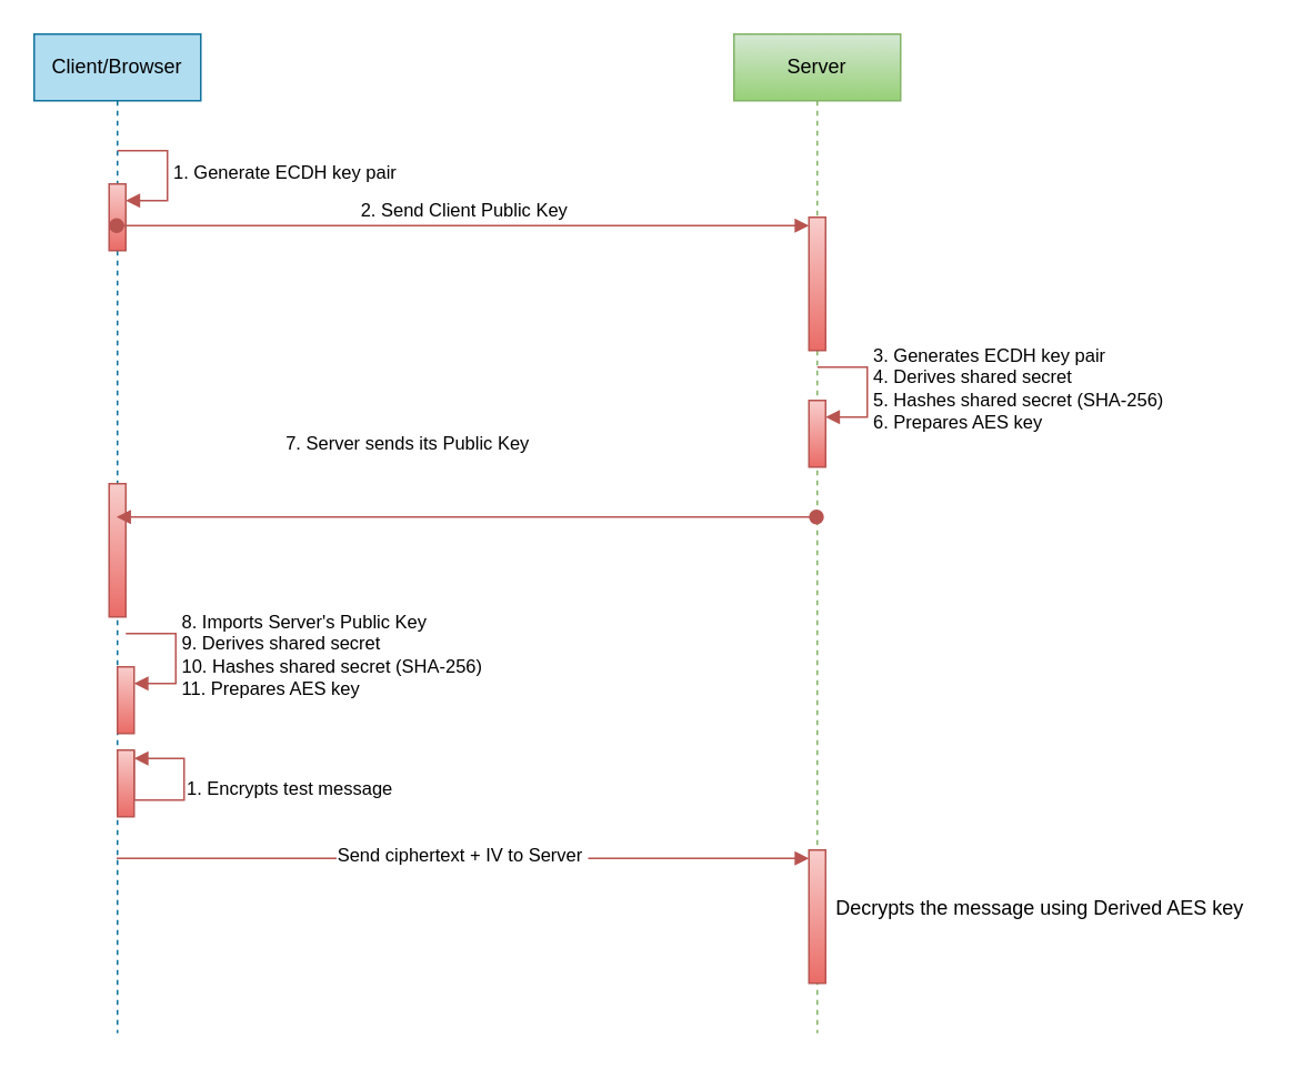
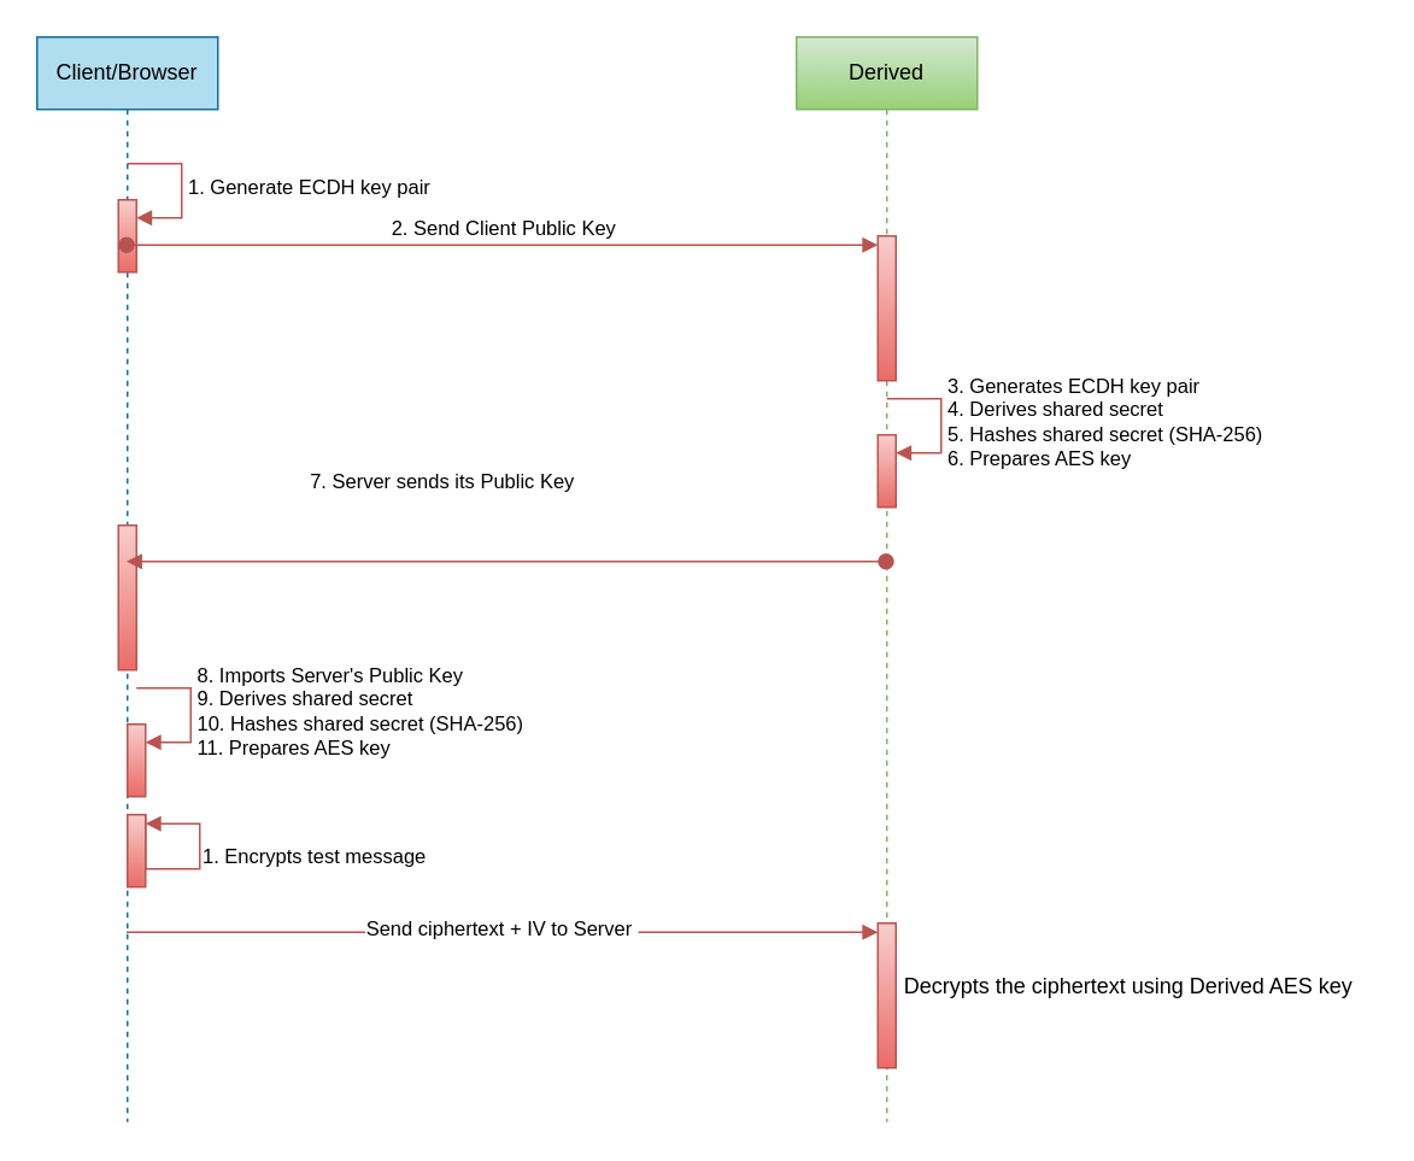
- <mxCell id="10" value="Server" style="shape=umlLifeline;perimeter=lifelinePerimeter;whiteSpace=wrap;html=1;container=1;dropTarget=0;collapsible=0;recursiveResize=0;outlineConnect=0;portConstraint=eastwest;newEdgeStyle={&quot;curved&quot;:0,&quot;rounded&quot;:0};fillColor=#d5e8d4;gradientColor=#97d077;strokeColor=#82b366;" vertex="1" parent="1"><mxGeometry x="440" y="20" width="100" height="600" as="geometry" /></mxCell>
+ <mxCell id="10" value="Derived" style="shape=umlLifeline;perimeter=lifelinePerimeter;whiteSpace=wrap;html=1;container=1;dropTarget=0;collapsible=0;recursiveResize=0;outlineConnect=0;portConstraint=eastwest;newEdgeStyle={&quot;curved&quot;:0,&quot;rounded&quot;:0};fillColor=#d5e8d4;gradientColor=#97d077;strokeColor=#82b366;" vertex="1" parent="1"><mxGeometry x="440" y="20" width="100" height="600" as="geometry" /></mxCell>
- <mxCell id="19" value="&amp;nbsp; &amp;nbsp; &amp;nbsp; &amp;nbsp; &amp;nbsp; &amp;nbsp; &amp;nbsp; &amp;nbsp; &amp;nbsp; &amp;nbsp; &amp;nbsp; &amp;nbsp; &amp;nbsp; &amp;nbsp; &amp;nbsp; &amp;nbsp; &amp;nbsp; &amp;nbsp; &amp;nbsp; &amp;nbsp; &amp;nbsp; &amp;nbsp; &amp;nbsp; &amp;nbsp; &amp;nbsp; &amp;nbsp; &amp;nbsp; &amp;nbsp; &amp;nbsp; &amp;nbsp; &amp;nbsp; &amp;nbsp; &amp;nbsp; &amp;nbsp; &amp;nbsp; &amp;nbsp; &amp;nbsp; Decrypts the message using Derived AES key" style="text;html=1;align=center;verticalAlign=middle;resizable=0;points=[];autosize=1;strokeColor=none;fillColor=none;" vertex="1" parent="1"><mxGeometry x="240" y="530" width="520" height="30" as="geometry" /></mxCell>
+ <mxCell id="19" value="&amp;nbsp; &amp;nbsp; &amp;nbsp; &amp;nbsp; &amp;nbsp; &amp;nbsp; &amp;nbsp; &amp;nbsp; &amp;nbsp; &amp;nbsp; &amp;nbsp; &amp;nbsp; &amp;nbsp; &amp;nbsp; &amp;nbsp; &amp;nbsp; &amp;nbsp; &amp;nbsp; &amp;nbsp; &amp;nbsp; &amp;nbsp; &amp;nbsp; &amp;nbsp; &amp;nbsp; &amp;nbsp; &amp;nbsp; &amp;nbsp; &amp;nbsp; &amp;nbsp; &amp;nbsp; &amp;nbsp; &amp;nbsp; &amp;nbsp; &amp;nbsp; &amp;nbsp; &amp;nbsp; &amp;nbsp; Decrypts the ciphertext using Derived AES key" style="text;html=1;align=center;verticalAlign=middle;resizable=0;points=[];autosize=1;strokeColor=none;fillColor=none;" vertex="1" parent="1"><mxGeometry x="240" y="530" width="520" height="30" as="geometry" /></mxCell>
